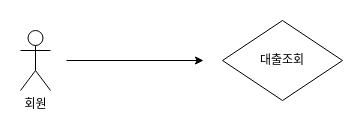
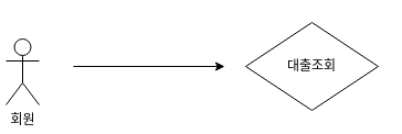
- <mxCell id="2" value="회원" style="shape=umlActor;verticalLabelPosition=bottom;verticalAlign=top;html=1;outlineConnect=0;" vertex="1" parent="1"><mxGeometry x="20" y="30" width="30" height="60" as="geometry" /></mxCell>
+ <mxCell id="2" value="회원" style="shape=umlActor;verticalLabelPosition=bottom;verticalAlign=top;html=1;outlineConnect=0;" vertex="1" parent="1"><mxGeometry x="5" y="35" width="30" height="60" as="geometry" /></mxCell>
